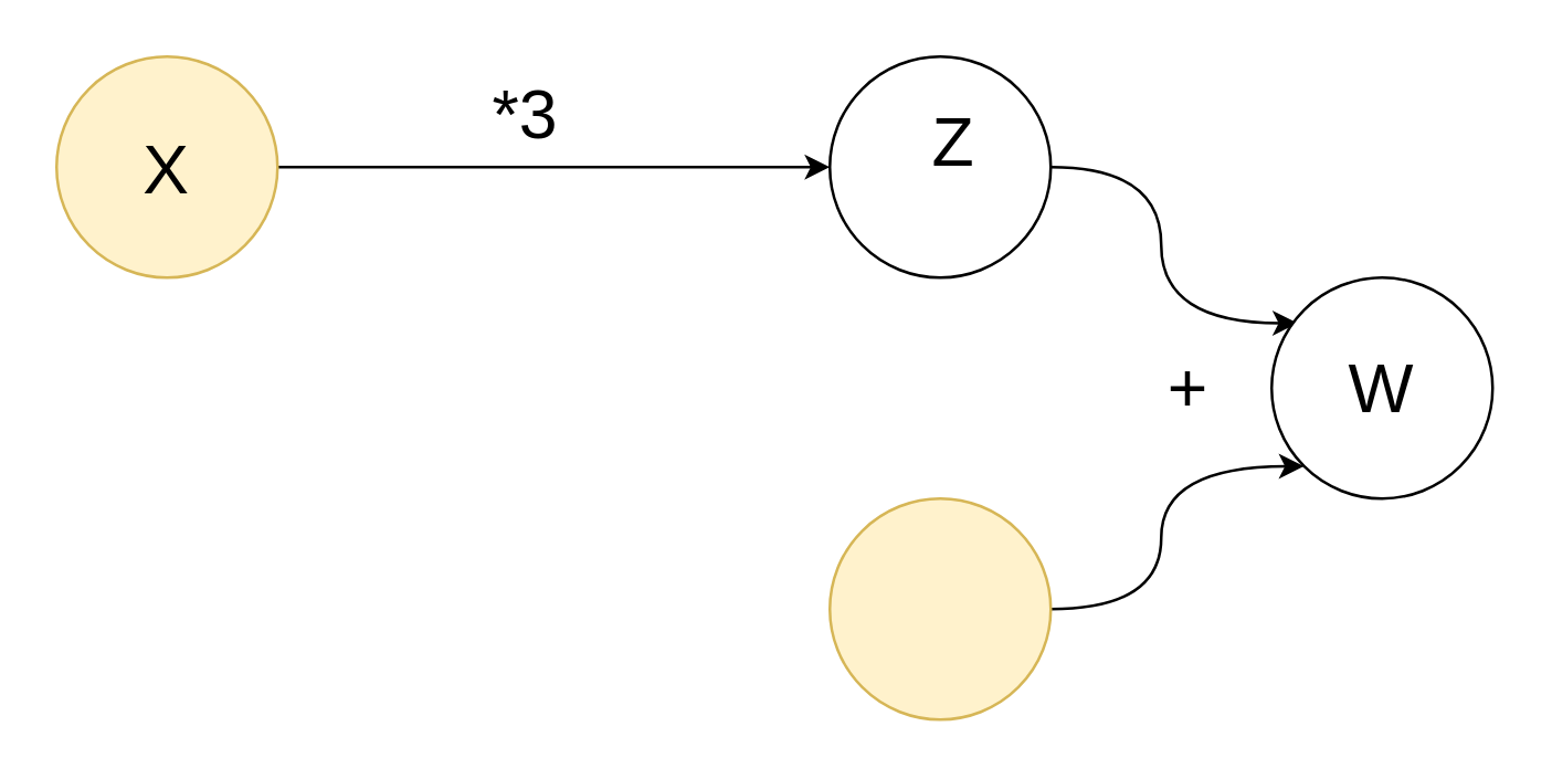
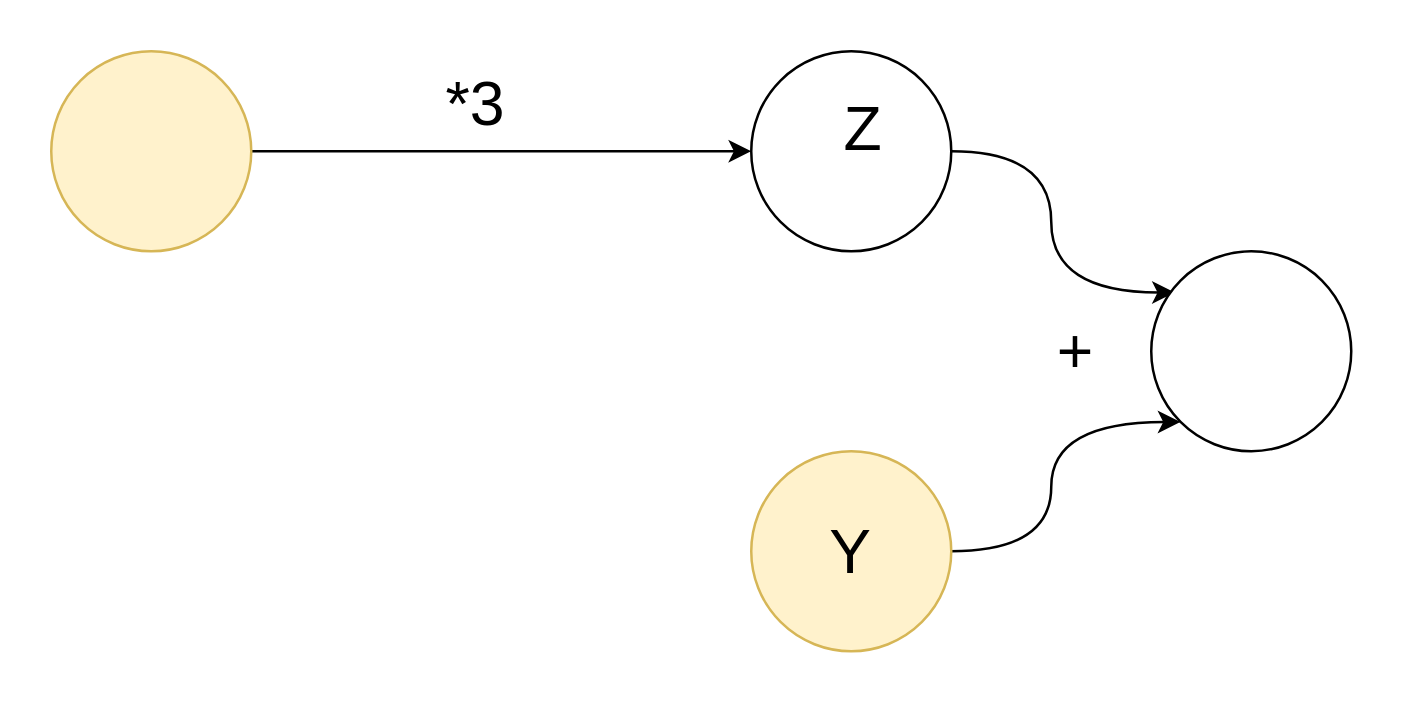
- <mxCell id="11" value="&lt;font style=&quot;font-size: 25px&quot;&gt;X&lt;/font&gt;" style="text;html=1;strokeColor=none;fillColor=none;align=center;verticalAlign=middle;whiteSpace=wrap;rounded=0;" parent="1" vertex="1"><mxGeometry x="40" y="50" width="40" height="20" as="geometry" /></mxCell>
- <mxCell id="14" value="&lt;font style=&quot;font-size: 25px&quot;&gt;W&lt;/font&gt;" style="text;html=1;strokeColor=none;fillColor=none;align=center;verticalAlign=middle;whiteSpace=wrap;rounded=0;" parent="1" vertex="1"><mxGeometry x="480" y="129" width="40" height="20" as="geometry" /></mxCell>
+ <mxCell id="13" value="&lt;font style=&quot;font-size: 25px&quot;&gt;Y&lt;/font&gt;" style="text;html=1;strokeColor=none;fillColor=none;align=center;verticalAlign=middle;whiteSpace=wrap;rounded=0;" parent="1" vertex="1"><mxGeometry x="320" y="209" width="40" height="20" as="geometry" /></mxCell>
